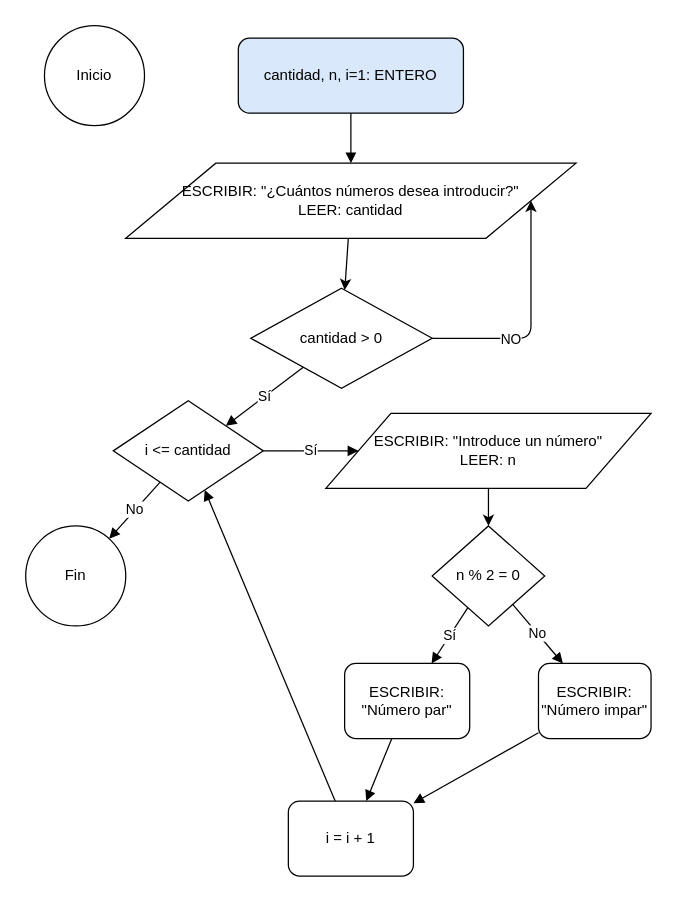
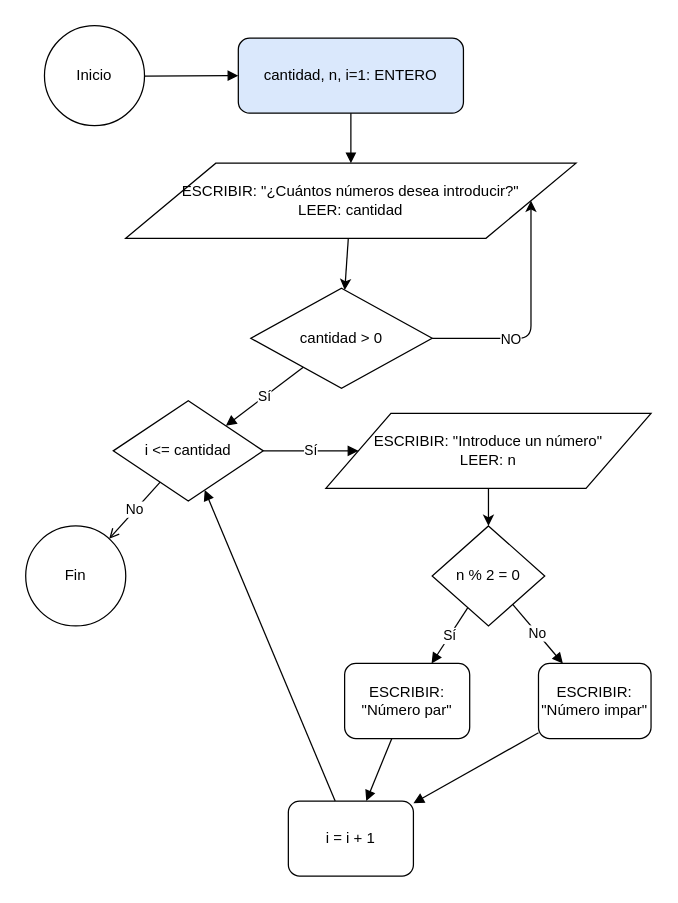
+ <mxCell id="17" value="" style="endArrow=block;rounded=1;html=1;" parent="1" source="2" target="3" edge="1"><mxGeometry relative="1" as="geometry" /></mxCell>
- <mxCell id="21" value="No" style="endArrow=block;rounded=1;html=1;" parent="1" source="9" target="16" edge="1"><mxGeometry relative="1" as="geometry" /></mxCell>
+ <mxCell id="21" value="No" style="endArrow=open;rounded=1;html=1;" parent="1" source="9" target="16" edge="1"><mxGeometry relative="1" as="geometry" /></mxCell>
